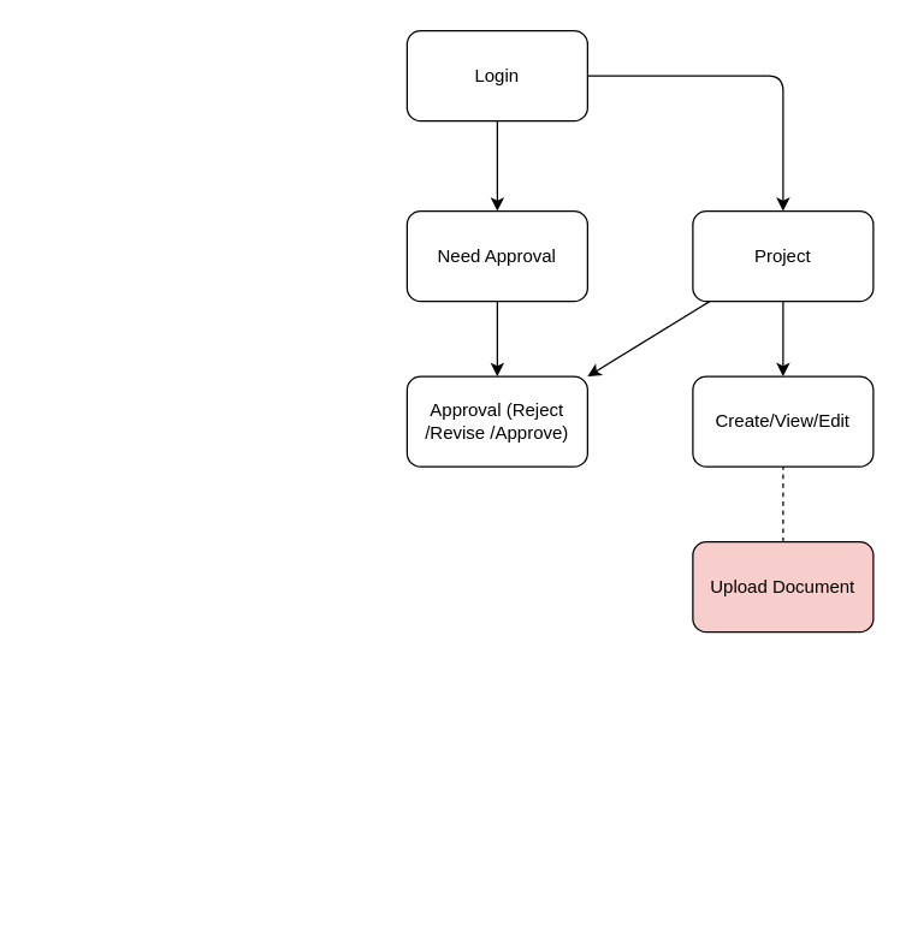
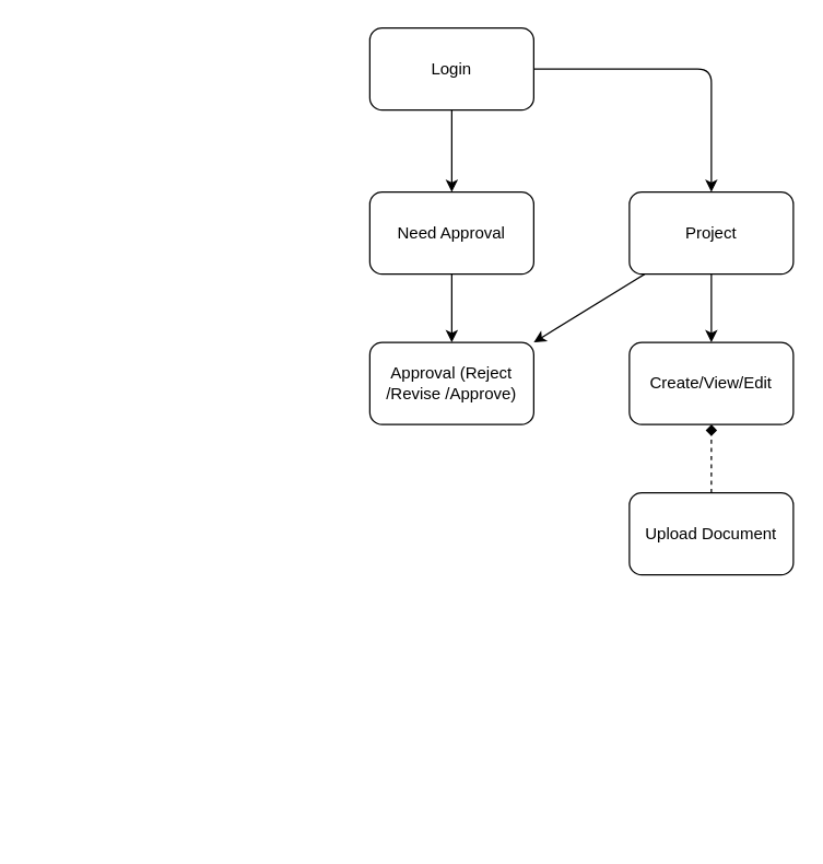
- <mxCell id="18" value="" style="endArrow=none;dashed=1;html=1;entryX=0.5;entryY=1;entryDx=0;entryDy=0;exitX=0.5;exitY=0;exitDx=0;exitDy=0;" parent="1" source="17" target="14" edge="1"><mxGeometry width="50" height="50" relative="1" as="geometry"><mxPoint x="340" y="370" as="sourcePoint" /><mxPoint x="340" y="320" as="targetPoint" /></mxGeometry></mxCell>
+ <mxCell id="18" value="" style="endArrow=diamond;dashed=1;html=1;entryX=0.5;entryY=1;entryDx=0;entryDy=0;exitX=0.5;exitY=0;exitDx=0;exitDy=0;" parent="1" source="17" target="14" edge="1"><mxGeometry width="50" height="50" relative="1" as="geometry"><mxPoint x="340" y="370" as="sourcePoint" /><mxPoint x="340" y="320" as="targetPoint" /></mxGeometry></mxCell>
- <mxCell id="17" value="Upload Document" style="rounded=1;whiteSpace=wrap;html=1;fillColor=#f8cecc;" parent="1" vertex="1"><mxGeometry x="460" y="360" width="120" height="60" as="geometry" /></mxCell>
+ <mxCell id="17" value="Upload Document" style="rounded=1;whiteSpace=wrap;html=1;" parent="1" vertex="1"><mxGeometry x="460" y="360" width="120" height="60" as="geometry" /></mxCell>
